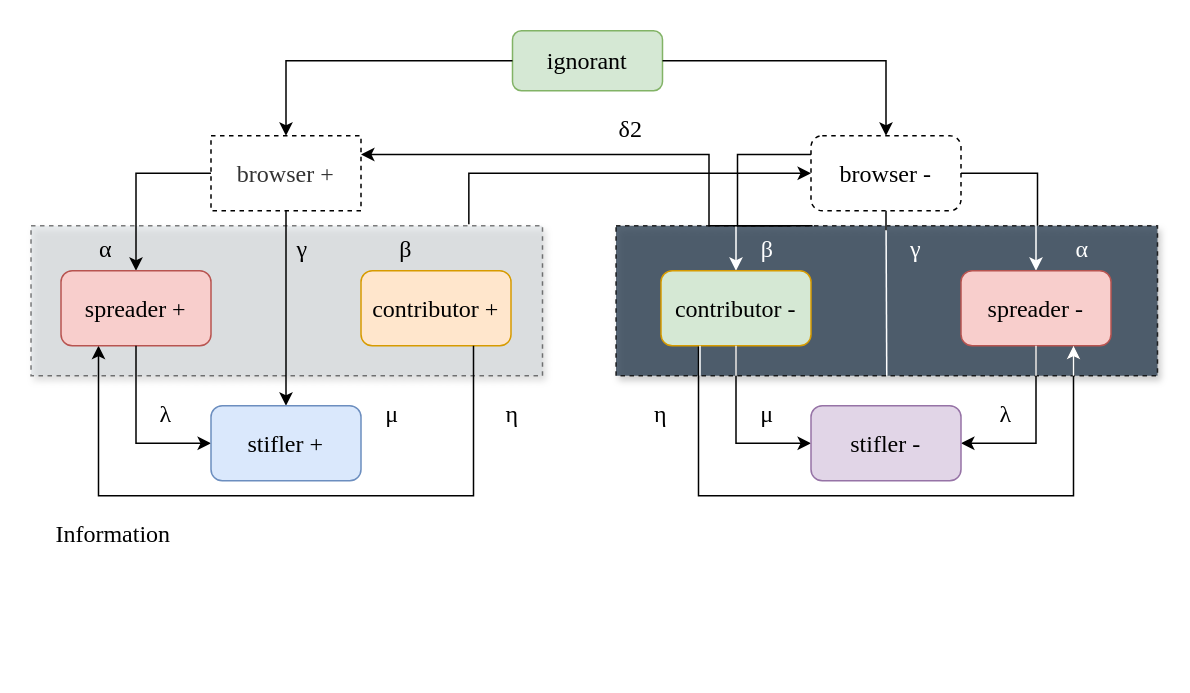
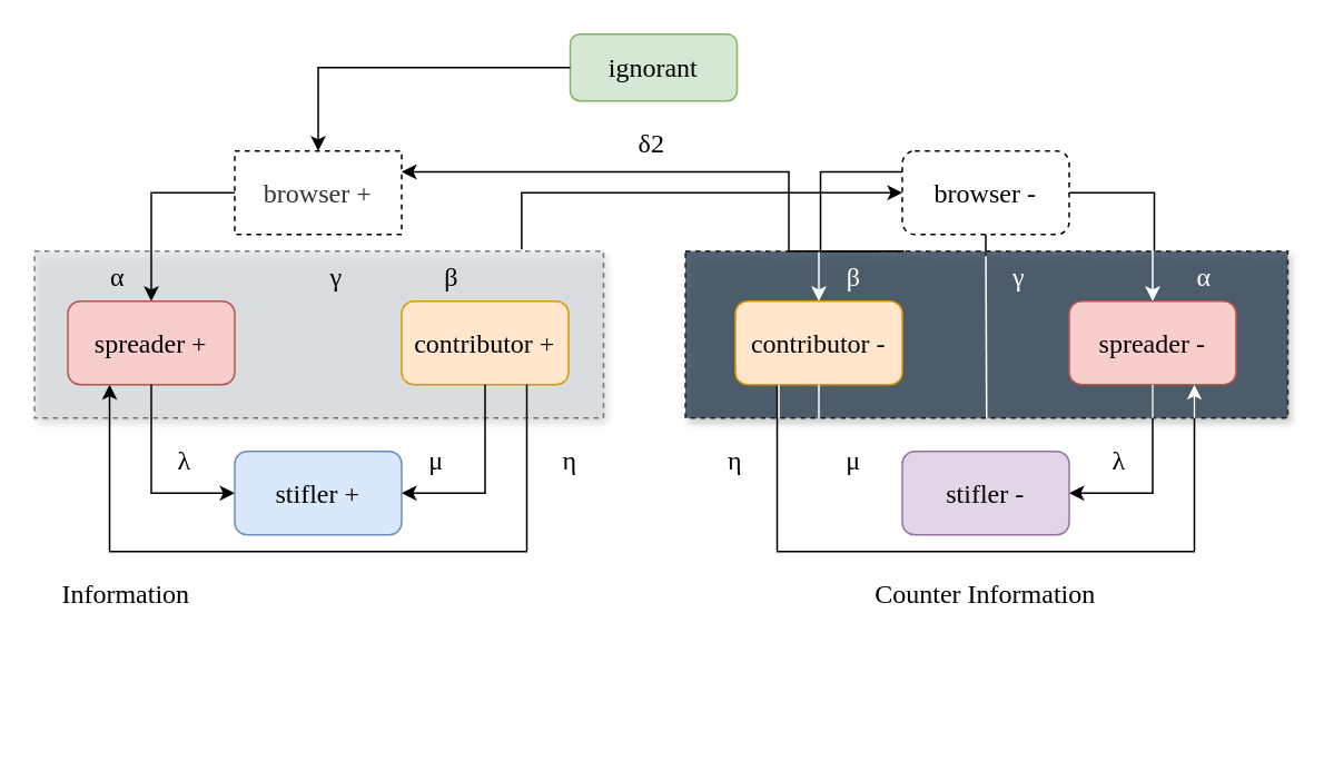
- <mxCell id="24" style="edgeStyle=orthogonalEdgeStyle;rounded=0;orthogonalLoop=1;jettySize=auto;html=1;entryX=1;entryY=0.5;entryDx=0;entryDy=0;startArrow=classic;startFill=1;endArrow=none;endFill=0;strokeColor=#000000;exitX=0.5;exitY=0;exitDx=0;exitDy=0;" parent="1" source="25" target="4" edge="1"><mxGeometry relative="1" as="geometry"><mxPoint x="602" y="80" as="sourcePoint" /></mxGeometry></mxCell>
- <mxCell id="39" value="δ2" style="text;html=1;strokeColor=none;fillColor=none;align=center;verticalAlign=middle;whiteSpace=wrap;rounded=0;fontFamily=Times New Roman;fontSize=16;" parent="1" vertex="1"><mxGeometry x="390" y="70" width="60" height="30" as="geometry" /></mxCell>
+ <mxCell id="39" value="δ2" style="text;html=1;strokeColor=none;fillColor=none;align=center;verticalAlign=middle;whiteSpace=wrap;rounded=0;fontFamily=Times New Roman;fontSize=16;" parent="1" vertex="1"><mxGeometry x="360" y="70" width="60" height="30" as="geometry" /></mxCell>
- <mxCell id="11" style="edgeStyle=orthogonalEdgeStyle;rounded=0;orthogonalLoop=1;jettySize=auto;html=1;exitX=0.5;exitY=0;exitDx=0;exitDy=0;entryX=0.5;entryY=1;entryDx=0;entryDy=0;startArrow=classic;startFill=1;endArrow=none;endFill=0;strokeColor=#000000;" parent="1" source="12" target="17" edge="1"><mxGeometry relative="1" as="geometry" /></mxCell>
- <mxCell id="23" value="&lt;font face=&quot;Times New Roman&quot; size=&quot;3&quot;&gt;contributor -&lt;br&gt;&lt;/font&gt;" style="rounded=1;whiteSpace=wrap;html=1;fillColor=#d5e8d4;strokeColor=#d79b00;" parent="1" vertex="1"><mxGeometry x="440" y="180" width="100" height="50" as="geometry" /></mxCell>
+ <mxCell id="23" value="&lt;font face=&quot;Times New Roman&quot; size=&quot;3&quot;&gt;contributor -&lt;br&gt;&lt;/font&gt;" style="rounded=1;whiteSpace=wrap;html=1;fillColor=#ffe6cc;strokeColor=#d79b00;" parent="1" vertex="1"><mxGeometry x="440" y="180" width="100" height="50" as="geometry" /></mxCell>
+ <mxCell id="9" style="edgeStyle=orthogonalEdgeStyle;rounded=0;orthogonalLoop=1;jettySize=auto;html=1;exitX=1;exitY=0.5;exitDx=0;exitDy=0;entryX=0.5;entryY=1;entryDx=0;entryDy=0;startArrow=classic;startFill=1;endArrow=none;endFill=0;strokeColor=#000000;" parent="1" source="12" target="5" edge="1"><mxGeometry relative="1" as="geometry" /></mxCell>
- <mxCell id="13" style="edgeStyle=orthogonalEdgeStyle;rounded=0;orthogonalLoop=1;jettySize=auto;html=1;exitX=0;exitY=0.5;exitDx=0;exitDy=0;entryX=0.5;entryY=1;entryDx=0;entryDy=0;startArrow=classic;startFill=1;endArrow=none;endFill=0;strokeColor=#000000;" parent="1" source="15" target="23" edge="1"><mxGeometry relative="1" as="geometry" /></mxCell>
+ <mxCell id="32" value="Counter Information" style="text;html=1;strokeColor=none;fillColor=none;align=center;verticalAlign=middle;whiteSpace=wrap;rounded=0;fontFamily=Times New Roman;fontSize=16;" parent="1" vertex="1"><mxGeometry x="515" y="340" width="150" height="30" as="geometry" /></mxCell>
